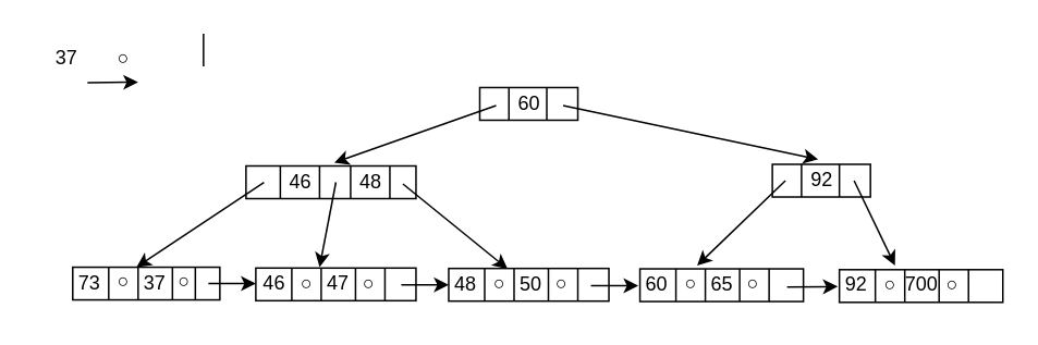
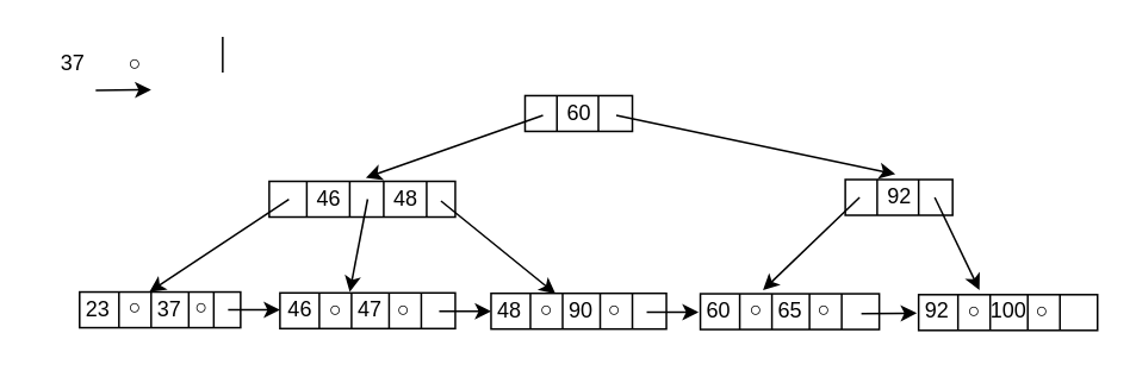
- <mxCell id="14" value="73" style="text;html=1;align=center;verticalAlign=middle;resizable=0;points=[];autosize=1;strokeColor=none;fillColor=none;" vertex="1" parent="1"><mxGeometry x="34" y="158" width="40" height="30" as="geometry" /></mxCell>
+ <mxCell id="14" value="23" style="text;html=1;align=center;verticalAlign=middle;resizable=0;points=[];autosize=1;strokeColor=none;fillColor=none;" vertex="1" parent="1"><mxGeometry x="34" y="158" width="40" height="30" as="geometry" /></mxCell>
- <mxCell id="73" value="50" style="text;html=1;align=center;verticalAlign=middle;resizable=0;points=[];autosize=1;strokeColor=none;fillColor=none;" vertex="1" parent="1"><mxGeometry x="304" y="158.75" width="40" height="30" as="geometry" /></mxCell>
+ <mxCell id="73" value="90" style="text;html=1;align=center;verticalAlign=middle;resizable=0;points=[];autosize=1;strokeColor=none;fillColor=none;" vertex="1" parent="1"><mxGeometry x="304" y="158.75" width="40" height="30" as="geometry" /></mxCell>
- <mxCell id="57" value="700" style="text;html=1;align=center;verticalAlign=middle;resizable=0;points=[];autosize=1;strokeColor=none;fillColor=none;" vertex="1" parent="1"><mxGeometry x="543" y="158.5" width="40" height="30" as="geometry" /></mxCell>
+ <mxCell id="57" value="100" style="text;html=1;align=center;verticalAlign=middle;resizable=0;points=[];autosize=1;strokeColor=none;fillColor=none;" vertex="1" parent="1"><mxGeometry x="543" y="158.5" width="40" height="30" as="geometry" /></mxCell>
